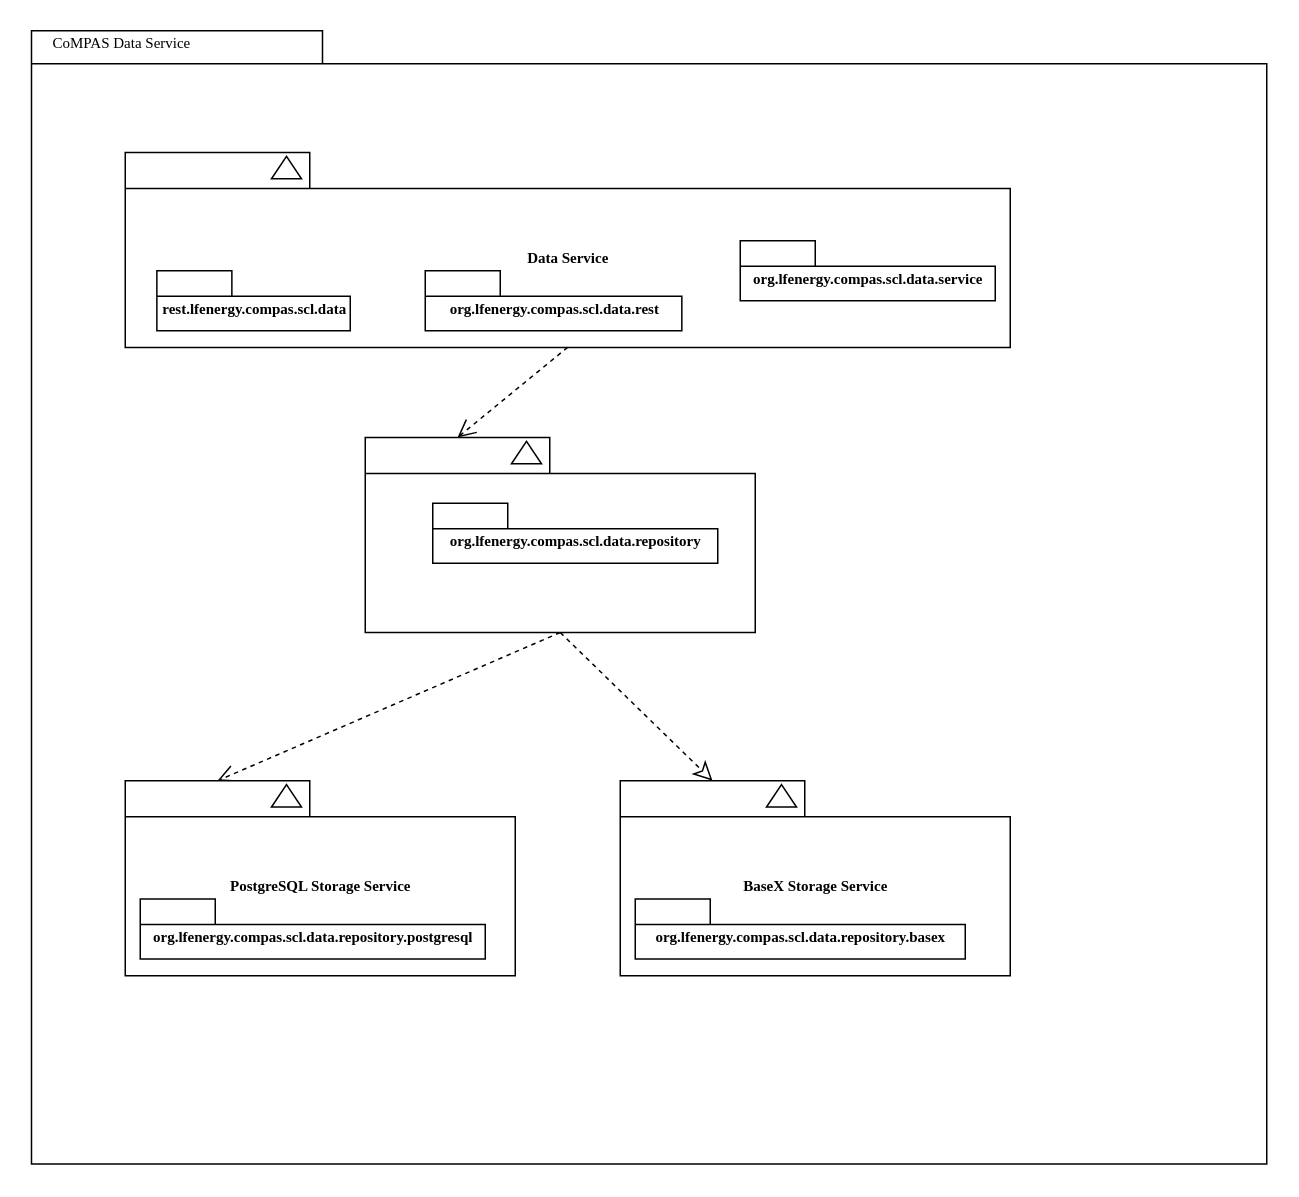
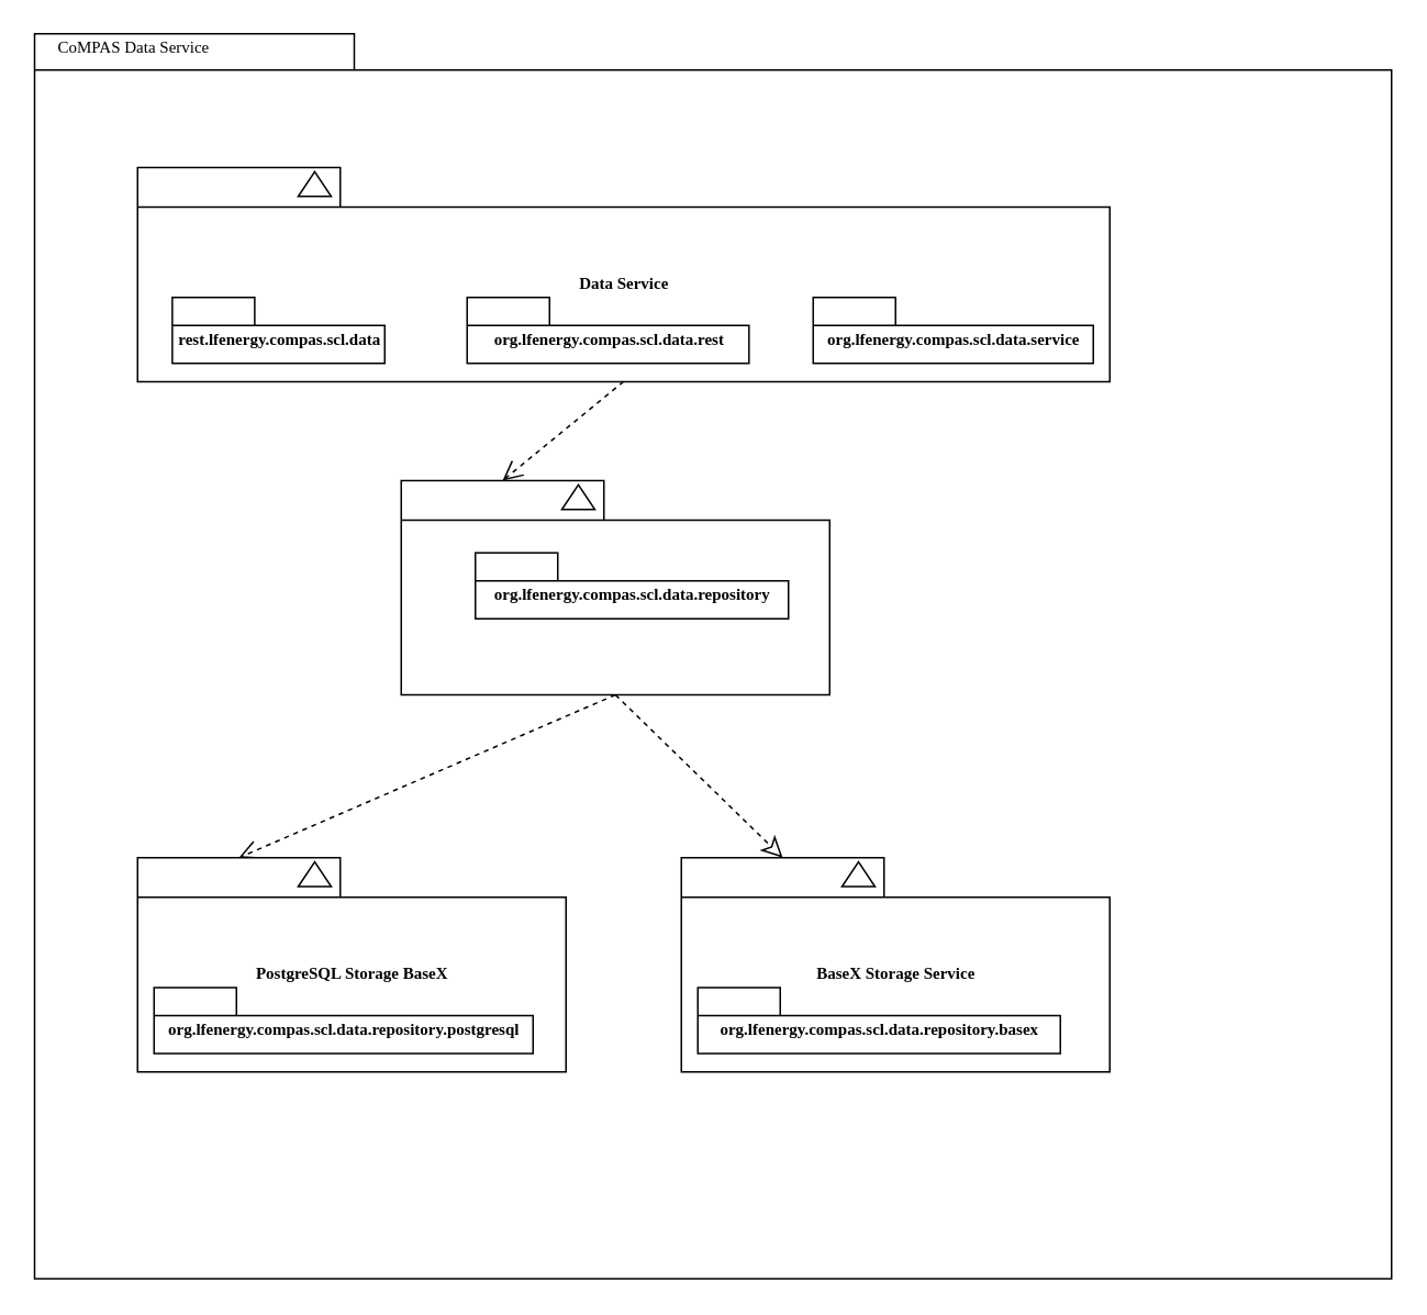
- <mxCell id="7" value="org.lfenergy.compas.scl.data.service" style="shape=folder;fontStyle=1;spacingTop=10;tabWidth=50;tabHeight=17;tabPosition=left;html=1;rounded=0;shadow=0;comic=0;labelBackgroundColor=none;strokeWidth=1;fontFamily=Verdana;fontSize=10;align=center;" parent="3" vertex="1"><mxGeometry x="410" y="60" width="170" height="40" as="geometry" /></mxCell>
+ <mxCell id="7" value="org.lfenergy.compas.scl.data.service" style="shape=folder;fontStyle=1;spacingTop=10;tabWidth=50;tabHeight=17;tabPosition=left;html=1;rounded=0;shadow=0;comic=0;labelBackgroundColor=none;strokeWidth=1;fontFamily=Verdana;fontSize=10;align=center;" parent="3" vertex="1"><mxGeometry x="410" y="80" width="170" height="40" as="geometry" /></mxCell>
- <mxCell id="12" value="PostgreSQL Storage Service" style="shape=folder;fontStyle=1;spacingTop=10;tabWidth=123;tabHeight=24;tabPosition=left;html=1;rounded=0;shadow=0;comic=0;labelBackgroundColor=none;strokeWidth=1;fontFamily=Verdana;fontSize=10;align=center;" parent="11" vertex="1"><mxGeometry y="1.182" width="260" height="130" as="geometry" /></mxCell>
+ <mxCell id="12" value="PostgreSQL Storage BaseX" style="shape=folder;fontStyle=1;spacingTop=10;tabWidth=123;tabHeight=24;tabPosition=left;html=1;rounded=0;shadow=0;comic=0;labelBackgroundColor=none;strokeWidth=1;fontFamily=Verdana;fontSize=10;align=center;" parent="11" vertex="1"><mxGeometry y="1.182" width="260" height="130" as="geometry" /></mxCell>
